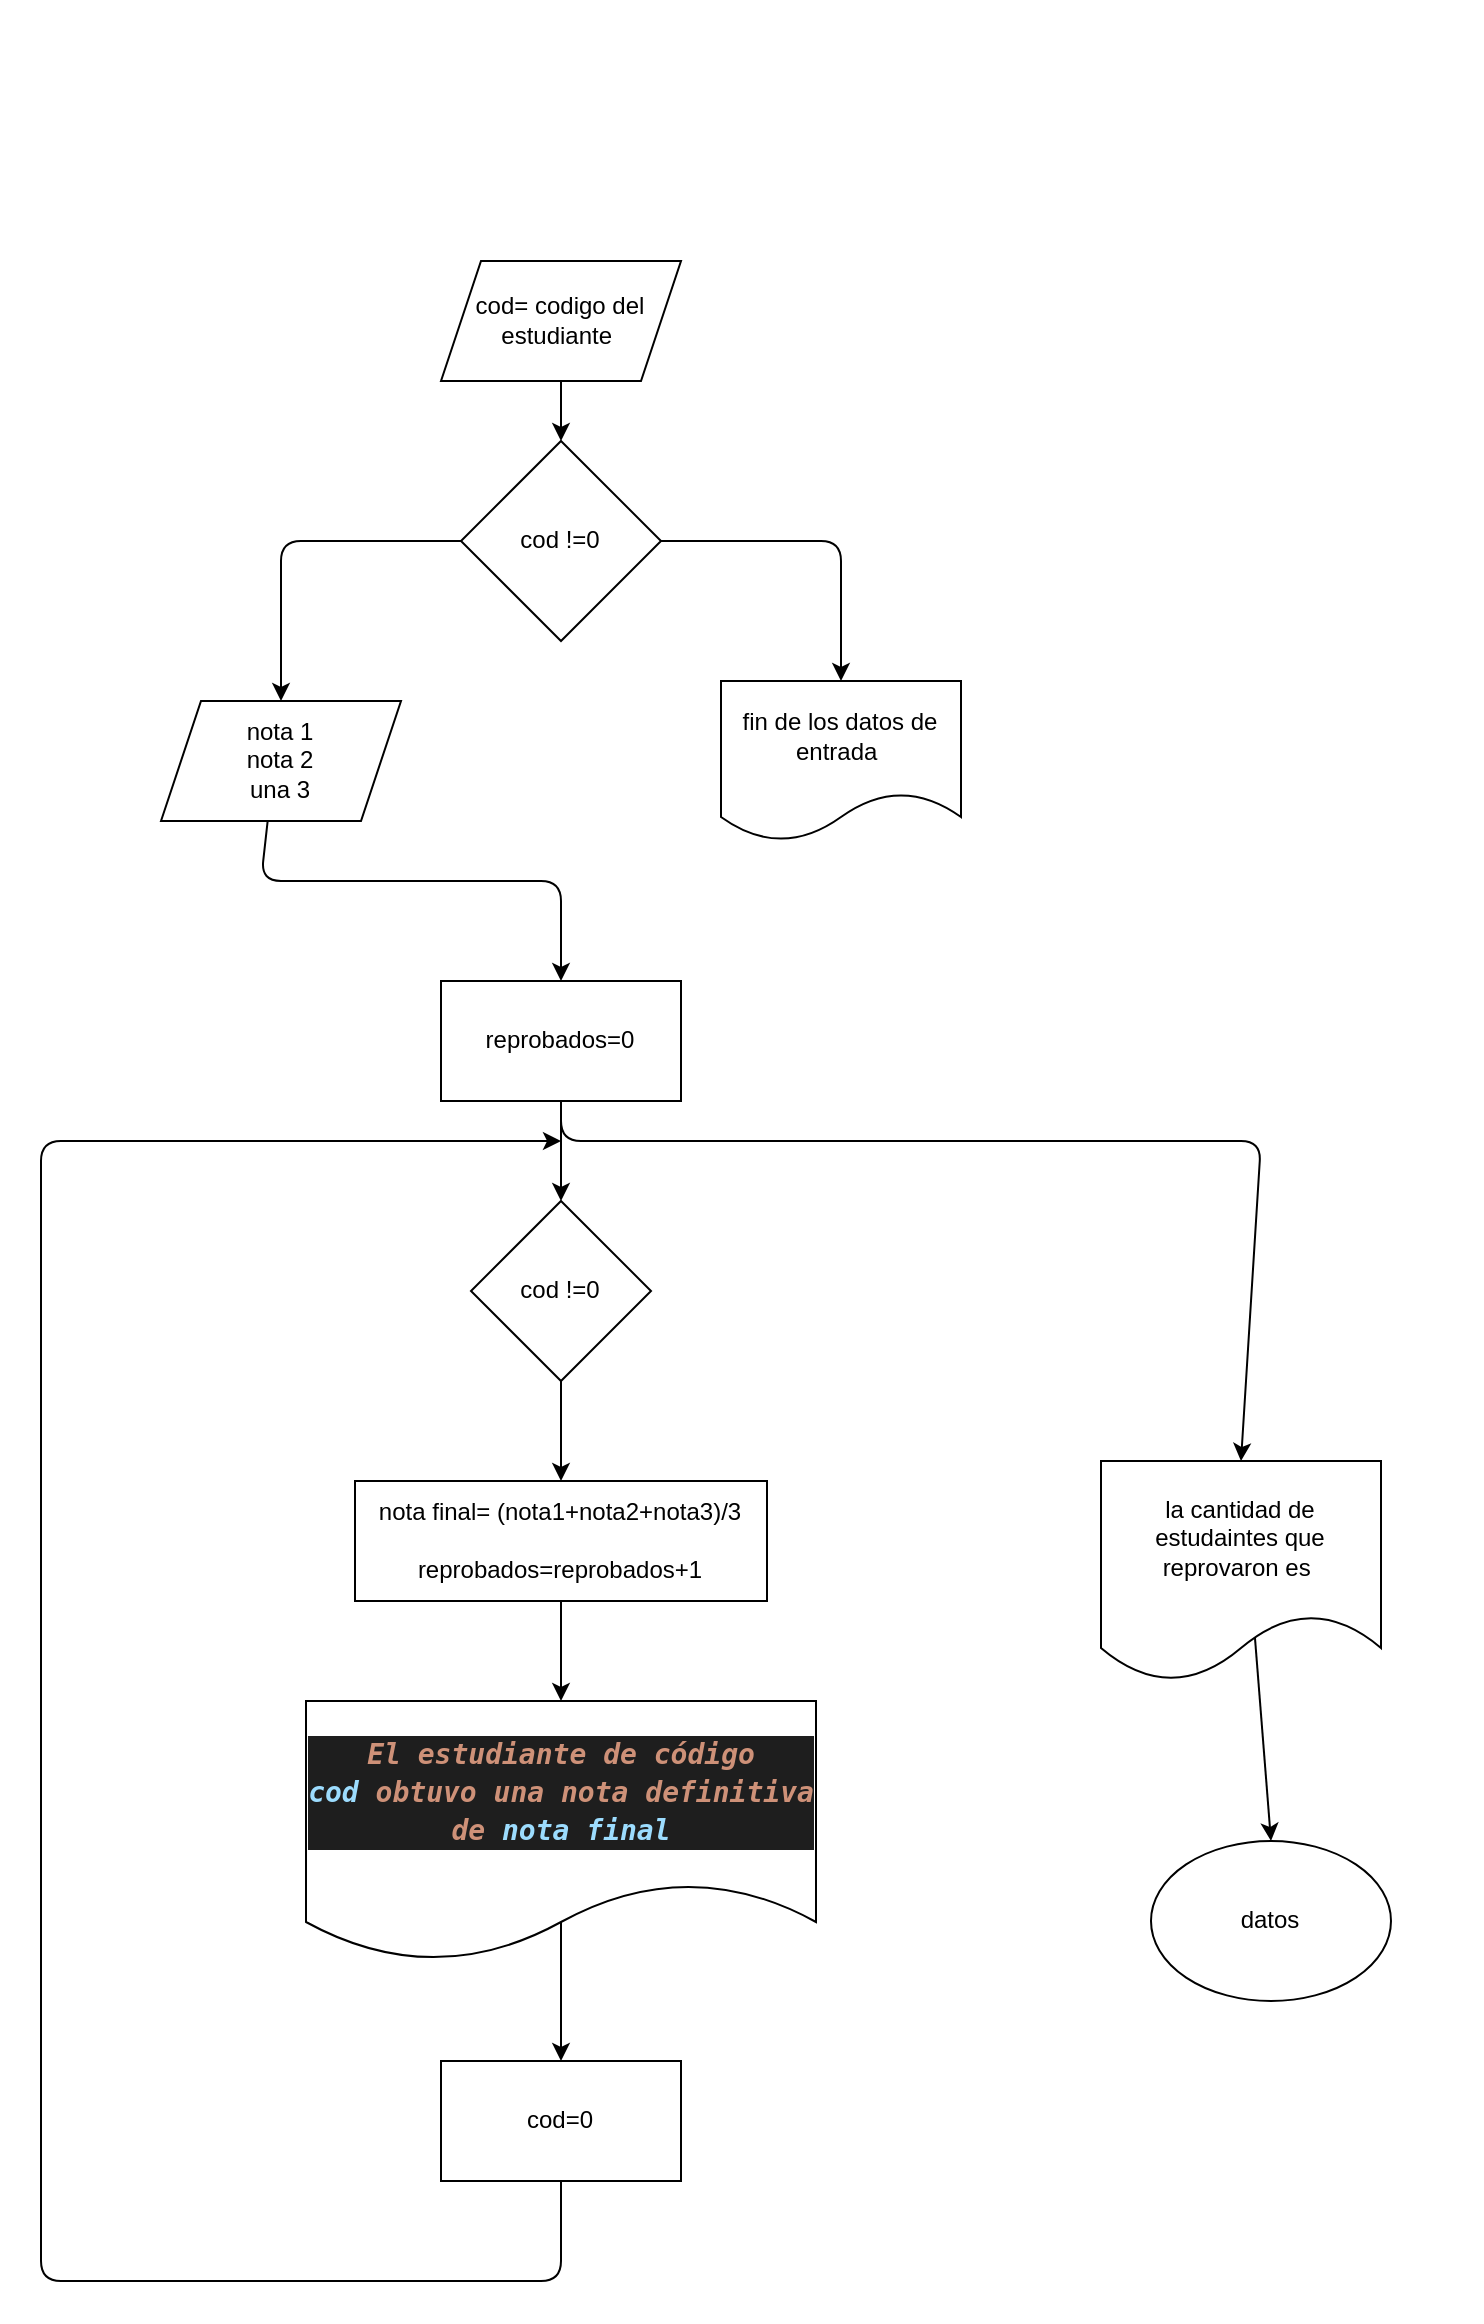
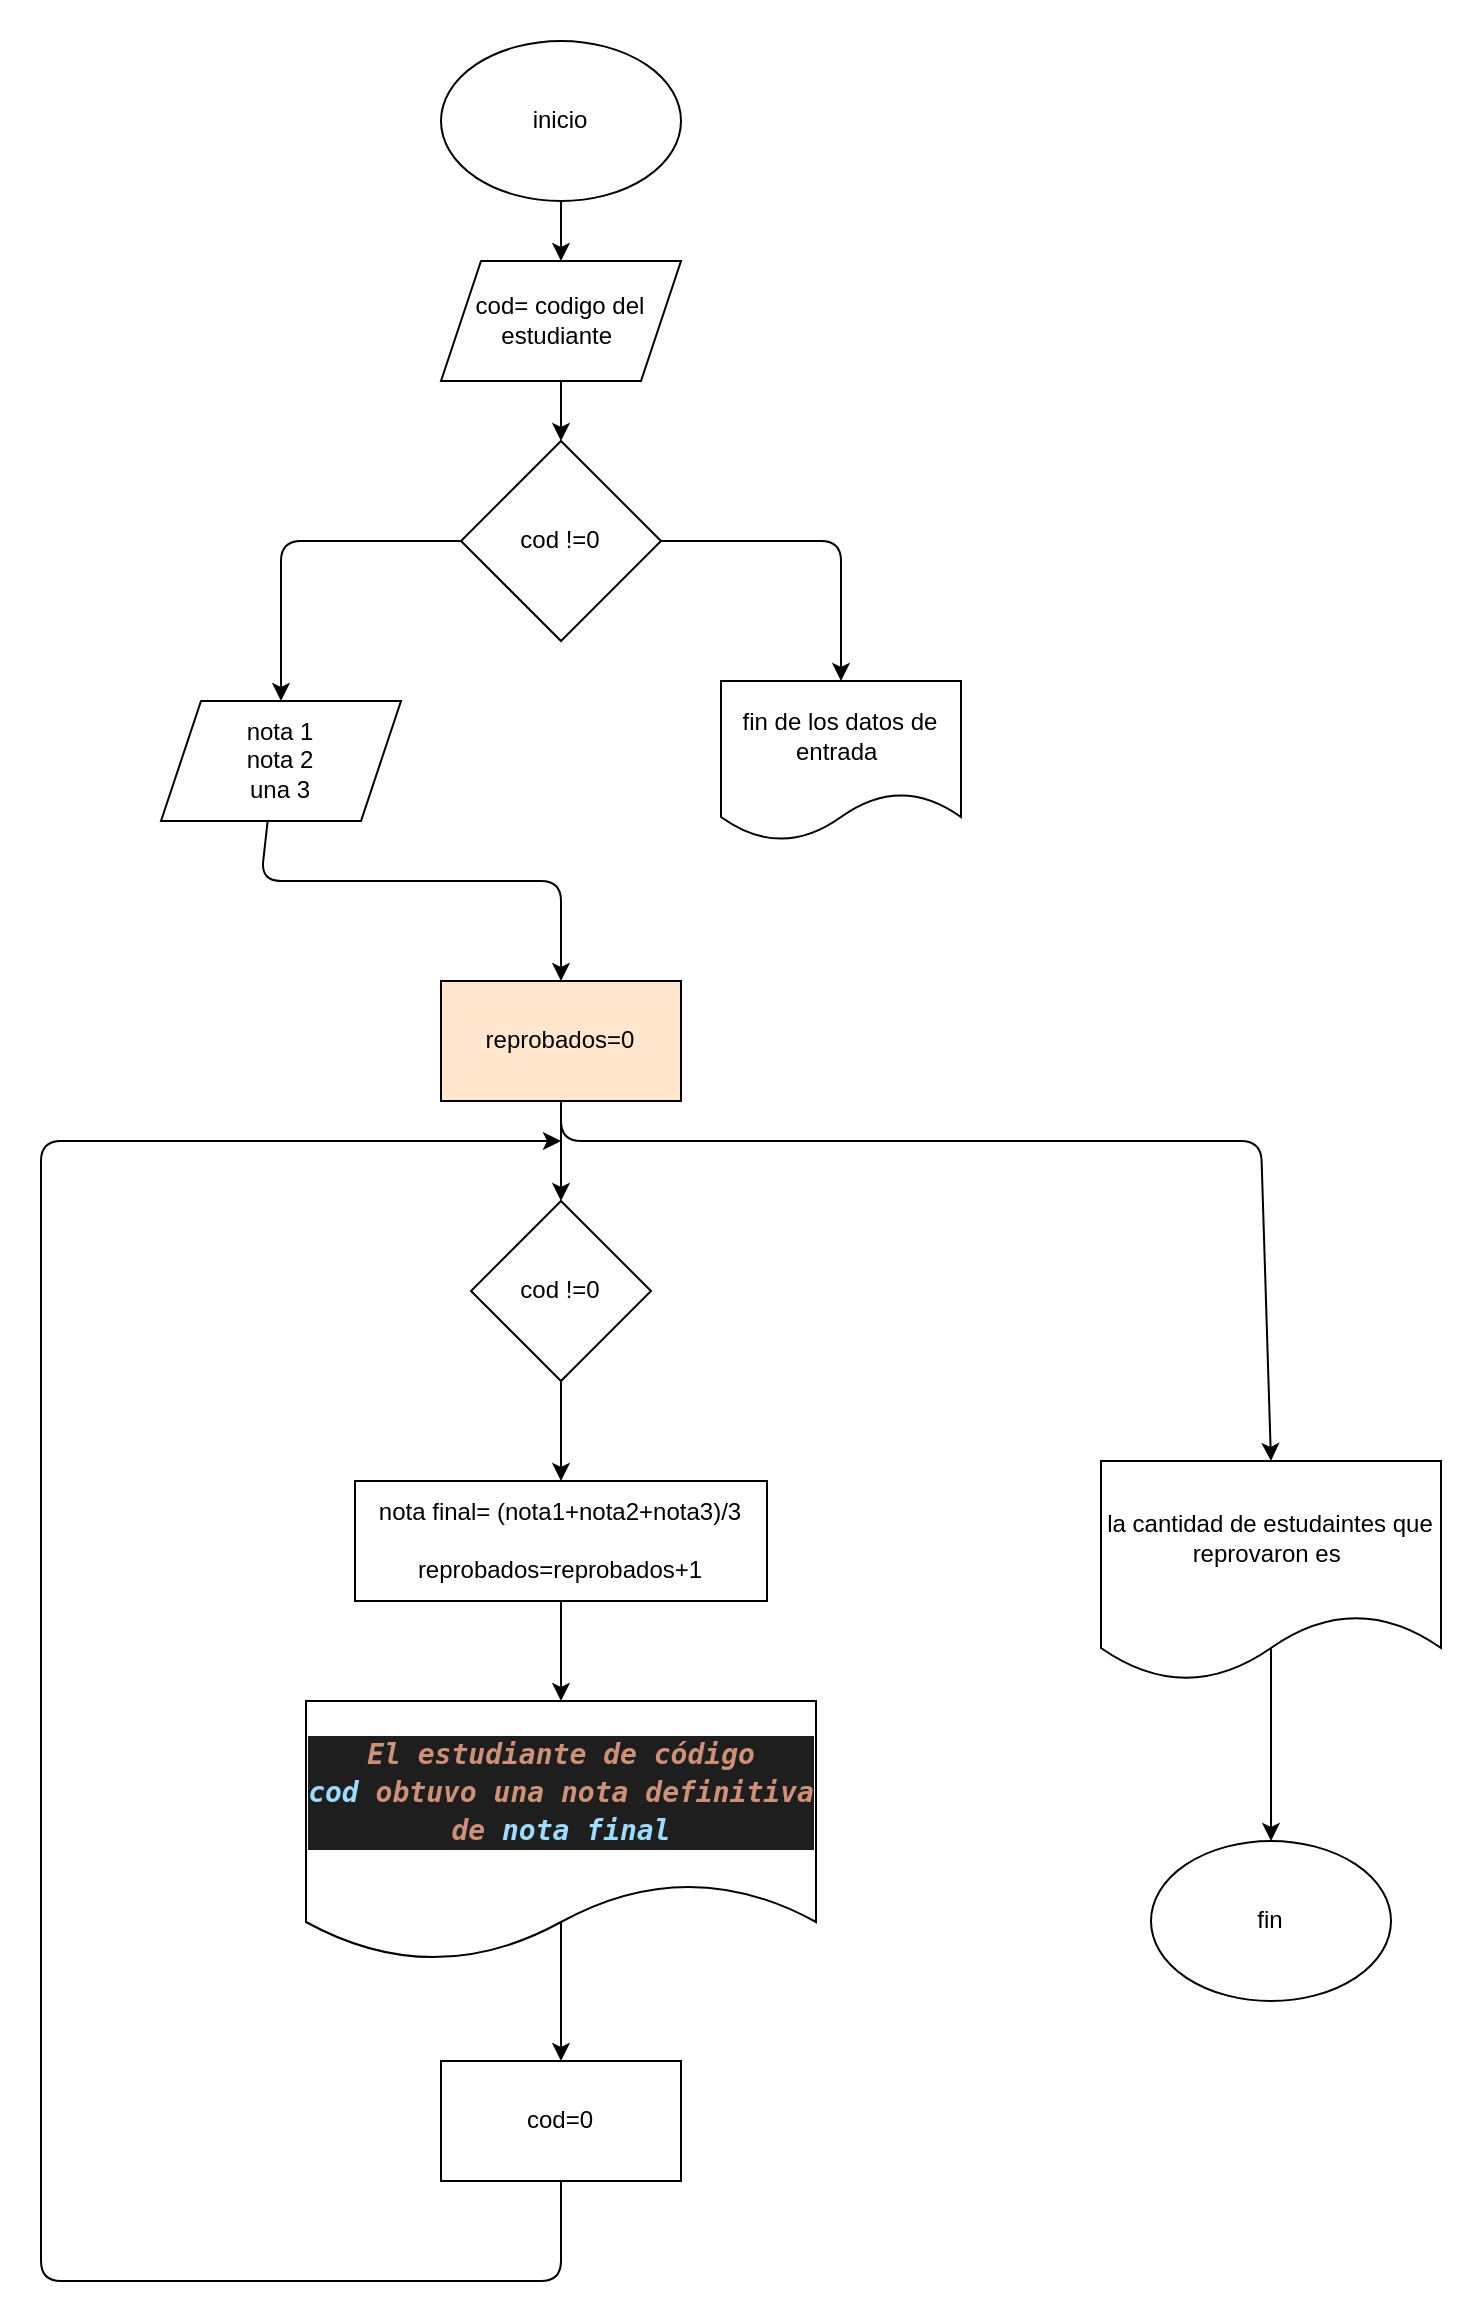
+ <mxCell id="3" value="inicio" style="ellipse;whiteSpace=wrap;html=1;" vertex="1" parent="1"><mxGeometry x="220" y="20" width="120" height="80" as="geometry" /></mxCell>
+ <mxCell id="2" value="" style="edgeStyle=none;html=1;" edge="1" parent="1" source="3" target="5"><mxGeometry relative="1" as="geometry" /></mxCell>
- <mxCell id="14" value="reprobados=0" style="rounded=0;whiteSpace=wrap;html=1;" vertex="1" parent="1"><mxGeometry x="220" y="490" width="120" height="60" as="geometry" /></mxCell>
+ <mxCell id="14" value="reprobados=0" style="rounded=0;whiteSpace=wrap;html=1;fillColor=#ffe6cc;" vertex="1" parent="1"><mxGeometry x="220" y="490" width="120" height="60" as="geometry" /></mxCell>
- <mxCell id="24" value="la cantidad de estudaintes que reprovaron es&amp;nbsp;" style="shape=document;whiteSpace=wrap;html=1;boundedLbl=1;" vertex="1" parent="1"><mxGeometry x="550" y="730" width="140" height="110" as="geometry" /></mxCell>
+ <mxCell id="24" value="la cantidad de estudaintes que reprovaron es&amp;nbsp;" style="shape=document;whiteSpace=wrap;html=1;boundedLbl=1;" vertex="1" parent="1"><mxGeometry x="550" y="730" width="170" height="110" as="geometry" /></mxCell>
- <mxCell id="25" value="datos" style="ellipse;whiteSpace=wrap;html=1;" vertex="1" parent="1"><mxGeometry x="575" y="920" width="120" height="80" as="geometry" /></mxCell>
+ <mxCell id="25" value="fin" style="ellipse;whiteSpace=wrap;html=1;" vertex="1" parent="1"><mxGeometry x="575" y="920" width="120" height="80" as="geometry" /></mxCell>
